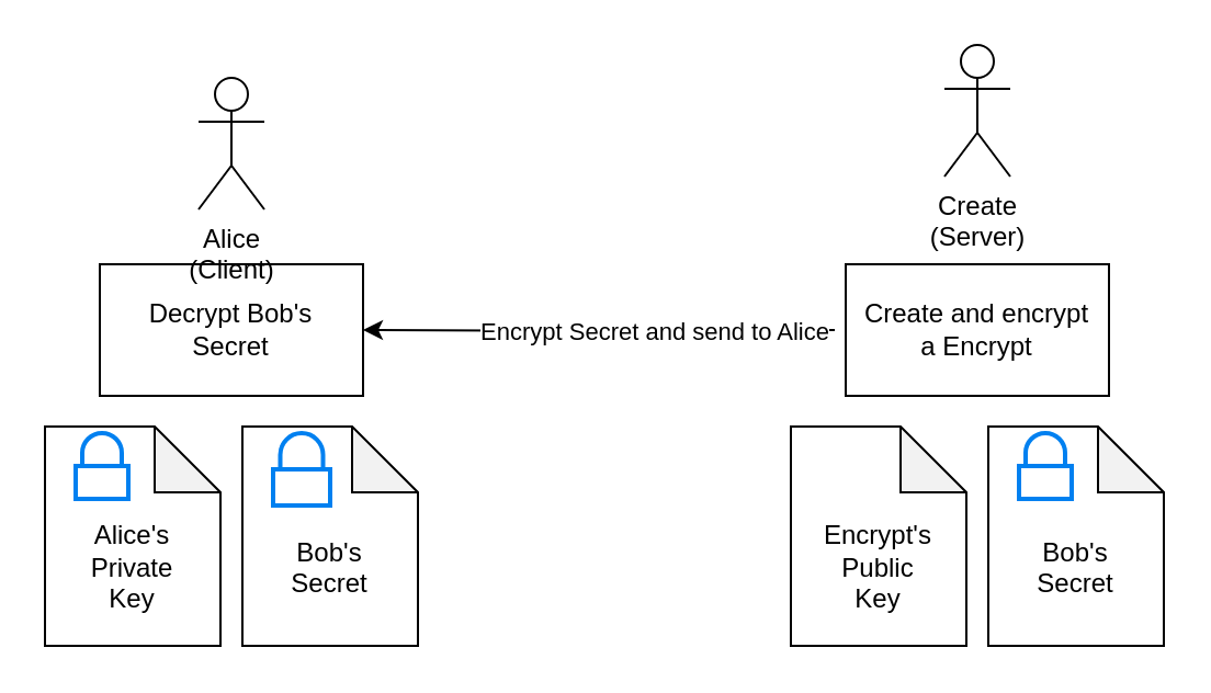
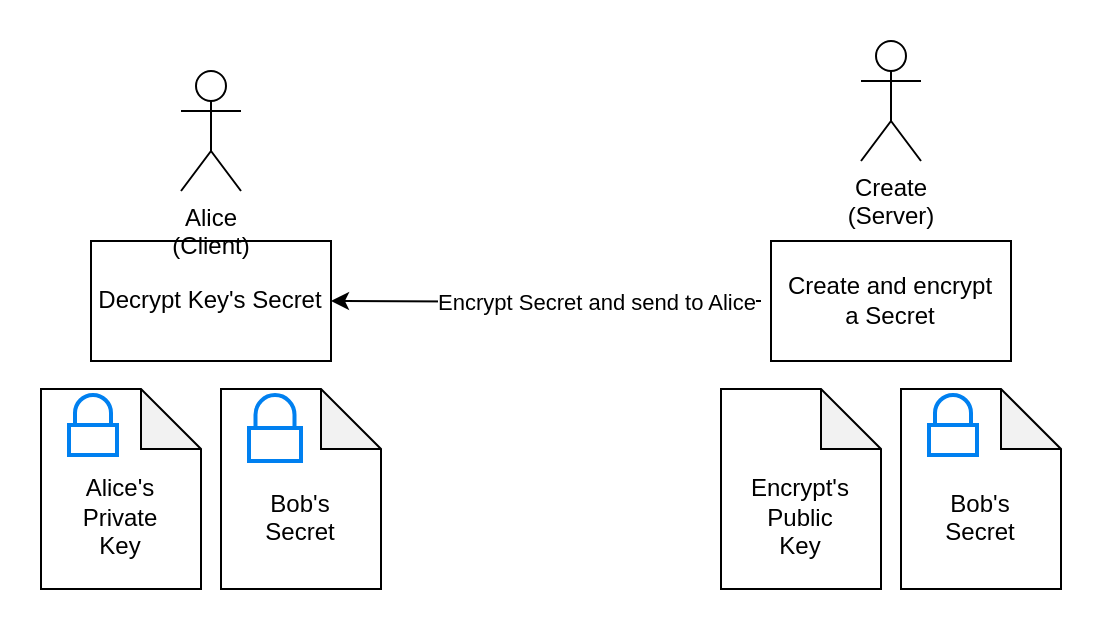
- <mxCell id="9" value="Decrypt Bob's Secret" style="rounded=0;whiteSpace=wrap;html=1;spacingTop=0;spacingLeft=0;spacingBottom=0;spacing=5;" parent="1" vertex="1"><mxGeometry x="45" y="120" width="120" height="60" as="geometry" /></mxCell>
+ <mxCell id="9" value="Decrypt Key's Secret" style="rounded=0;whiteSpace=wrap;html=1;spacingTop=0;spacingLeft=0;spacingBottom=0;spacing=5;" parent="1" vertex="1"><mxGeometry x="45" y="120" width="120" height="60" as="geometry" /></mxCell>
- <mxCell id="2" value="Create and encrypt a Encrypt" style="rounded=0;whiteSpace=wrap;html=1;spacingTop=0;spacingLeft=0;spacingBottom=0;spacing=5;" parent="1" vertex="1"><mxGeometry x="385" y="120" width="120" height="60" as="geometry" /></mxCell>
+ <mxCell id="2" value="Create and encrypt a Secret" style="rounded=0;whiteSpace=wrap;html=1;spacingTop=0;spacingLeft=0;spacingBottom=0;spacing=5;" parent="1" vertex="1"><mxGeometry x="385" y="120" width="120" height="60" as="geometry" /></mxCell>
